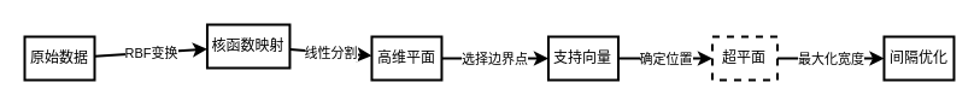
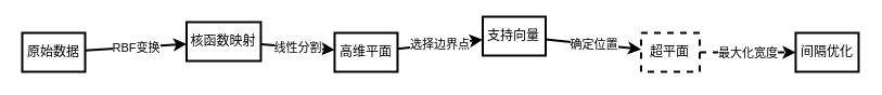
- <mxCell id="9" value="支持向量" style="rounded=0;whiteSpace=wrap;html=1;strokeWidth=2;" parent="1" vertex="1"><mxGeometry x="454.46" y="30" width="58" height="36" as="geometry" /></mxCell>
+ <mxCell id="9" value="支持向量" style="rounded=0;whiteSpace=wrap;html=1;strokeWidth=2;" parent="1" vertex="1"><mxGeometry x="444.46" y="15" width="58" height="36" as="geometry" /></mxCell>
- <mxCell id="16" style="strokeWidth=2;" parent="1" source="12" target="15" edge="1"><mxGeometry relative="1" as="geometry" /></mxCell>
+ <mxCell id="16" style="strokeWidth=2;dashed=1;" parent="1" source="12" target="15" edge="1"><mxGeometry relative="1" as="geometry" /></mxCell>
